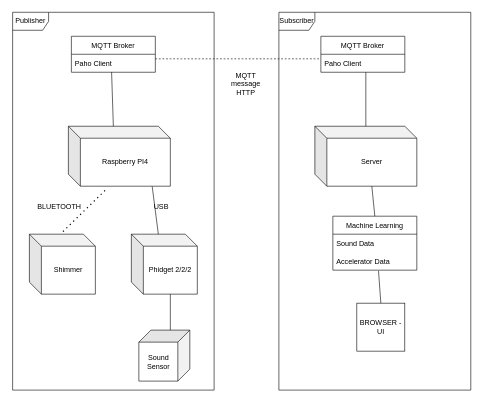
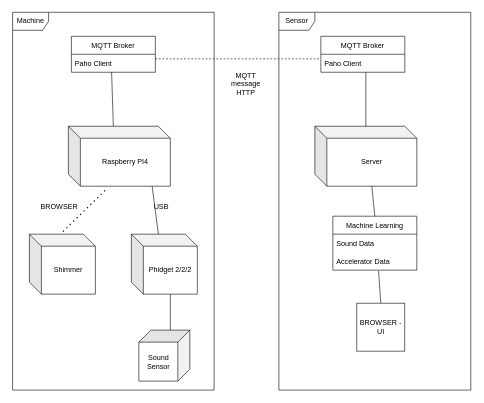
- <mxCell id="15" value="Publisher" style="shape=umlFrame;whiteSpace=wrap;html=1;" vertex="1" parent="1"><mxGeometry x="20" y="20" width="336" height="630" as="geometry" /></mxCell>
+ <mxCell id="15" value="Machine" style="shape=umlFrame;whiteSpace=wrap;html=1;" vertex="1" parent="1"><mxGeometry x="20" y="20" width="336" height="630" as="geometry" /></mxCell>
- <mxCell id="16" value="Subscriber" style="shape=umlFrame;whiteSpace=wrap;html=1;" vertex="1" parent="1"><mxGeometry x="464" y="20" width="320" height="630" as="geometry" /></mxCell>
+ <mxCell id="16" value="Sensor" style="shape=umlFrame;whiteSpace=wrap;html=1;" vertex="1" parent="1"><mxGeometry x="464" y="20" width="320" height="630" as="geometry" /></mxCell>
- <mxCell id="20" value="BLUETOOTH" style="text;html=1;strokeColor=none;fillColor=none;align=center;verticalAlign=middle;whiteSpace=wrap;rounded=0;" vertex="1" parent="1"><mxGeometry x="68" y="330" width="60" height="30" as="geometry" /></mxCell>
+ <mxCell id="20" value="BROWSER" style="text;html=1;strokeColor=none;fillColor=none;align=center;verticalAlign=middle;whiteSpace=wrap;rounded=0;" vertex="1" parent="1"><mxGeometry x="68" y="330" width="60" height="30" as="geometry" /></mxCell>
